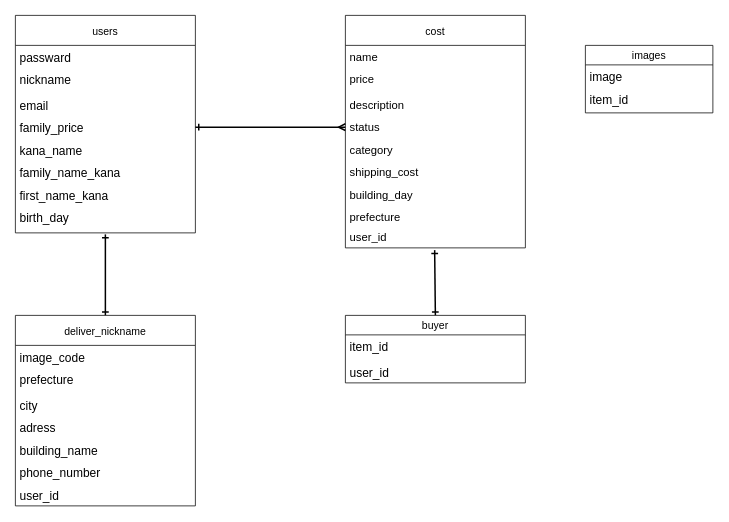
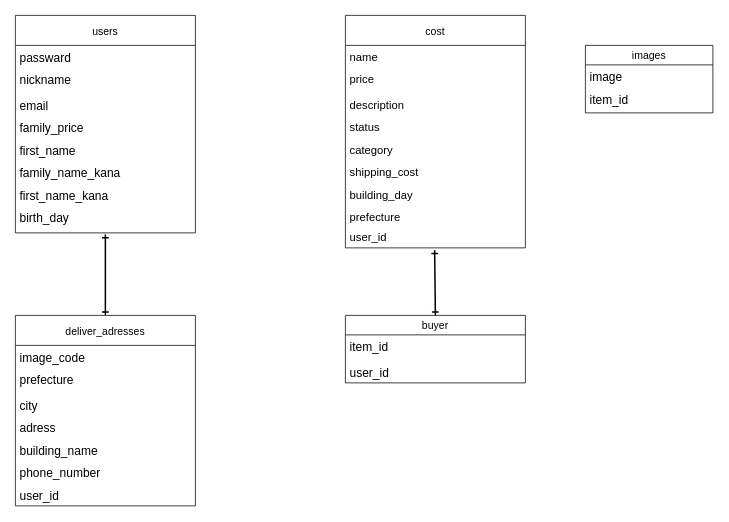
- <mxCell id="21" style="edgeStyle=none;html=1;exitX=1;exitY=0.5;exitDx=0;exitDy=0;entryX=0;entryY=0.5;entryDx=0;entryDy=0;fontColor=default;endArrow=ERmany;endFill=0;startArrow=ERone;startFill=0;strokeWidth=2;targetPerimeterSpacing=-1;" edge="1" parent="1" source="6" target="15"><mxGeometry relative="1" as="geometry" /></mxCell>
- <mxCell id="7" value="kana_name" style="text;strokeColor=none;fillColor=none;spacingLeft=4;spacingRight=4;overflow=hidden;rotatable=0;points=[[0,0.5],[1,0.5]];portConstraint=eastwest;fontSize=16;" vertex="1" parent="2"><mxGeometry y="164" width="240" height="30" as="geometry" /></mxCell>
+ <mxCell id="7" value="first_name" style="text;strokeColor=none;fillColor=none;spacingLeft=4;spacingRight=4;overflow=hidden;rotatable=0;points=[[0,0.5],[1,0.5]];portConstraint=eastwest;fontSize=16;" vertex="1" parent="2"><mxGeometry y="164" width="240" height="30" as="geometry" /></mxCell>
- <mxCell id="27" value="deliver_nickname" style="swimlane;fontStyle=0;childLayout=stackLayout;horizontal=1;startSize=40;horizontalStack=0;resizeParent=1;resizeParentMax=0;resizeLast=0;collapsible=1;marginBottom=0;align=center;fontSize=14;direction=east;labelBackgroundColor=default;" vertex="1" parent="1"><mxGeometry x="20" y="420" width="240" height="254" as="geometry"><mxRectangle y="40" width="70" height="26" as="alternateBounds" /></mxGeometry></mxCell>
+ <mxCell id="27" value="deliver_adresses" style="swimlane;fontStyle=0;childLayout=stackLayout;horizontal=1;startSize=40;horizontalStack=0;resizeParent=1;resizeParentMax=0;resizeLast=0;collapsible=1;marginBottom=0;align=center;fontSize=14;direction=east;labelBackgroundColor=default;" vertex="1" parent="1"><mxGeometry x="20" y="420" width="240" height="254" as="geometry"><mxRectangle y="40" width="70" height="26" as="alternateBounds" /></mxGeometry></mxCell>
